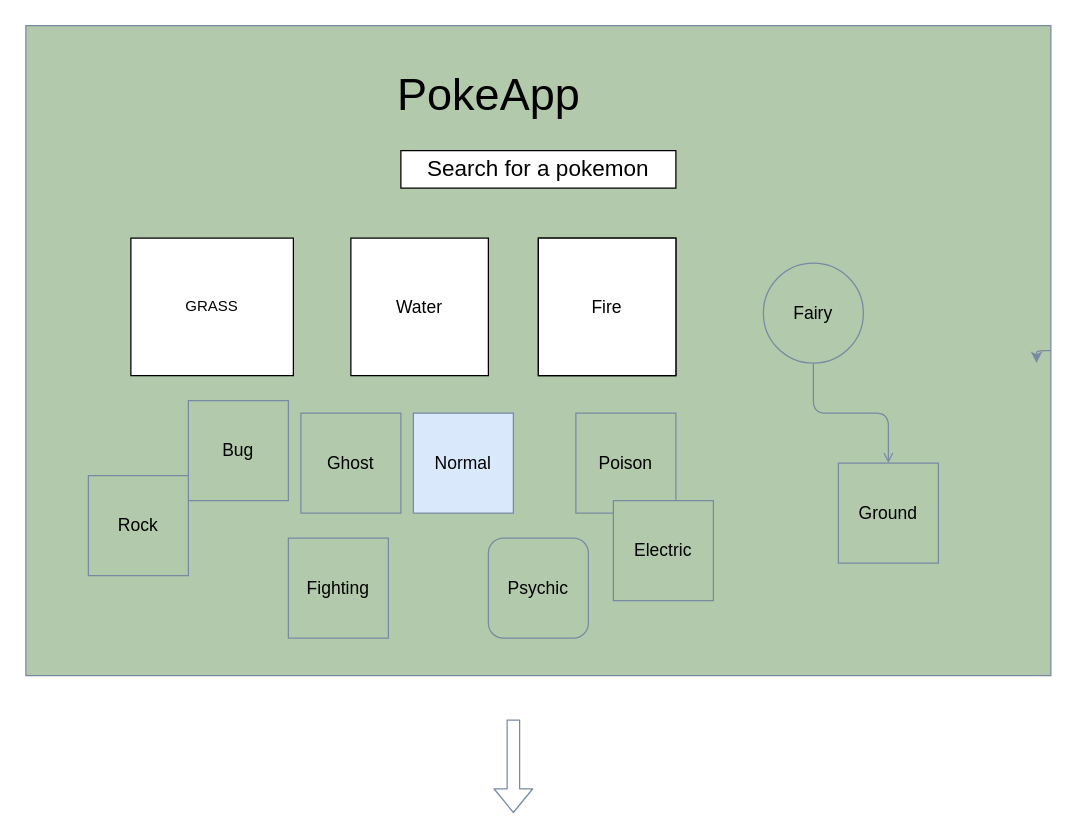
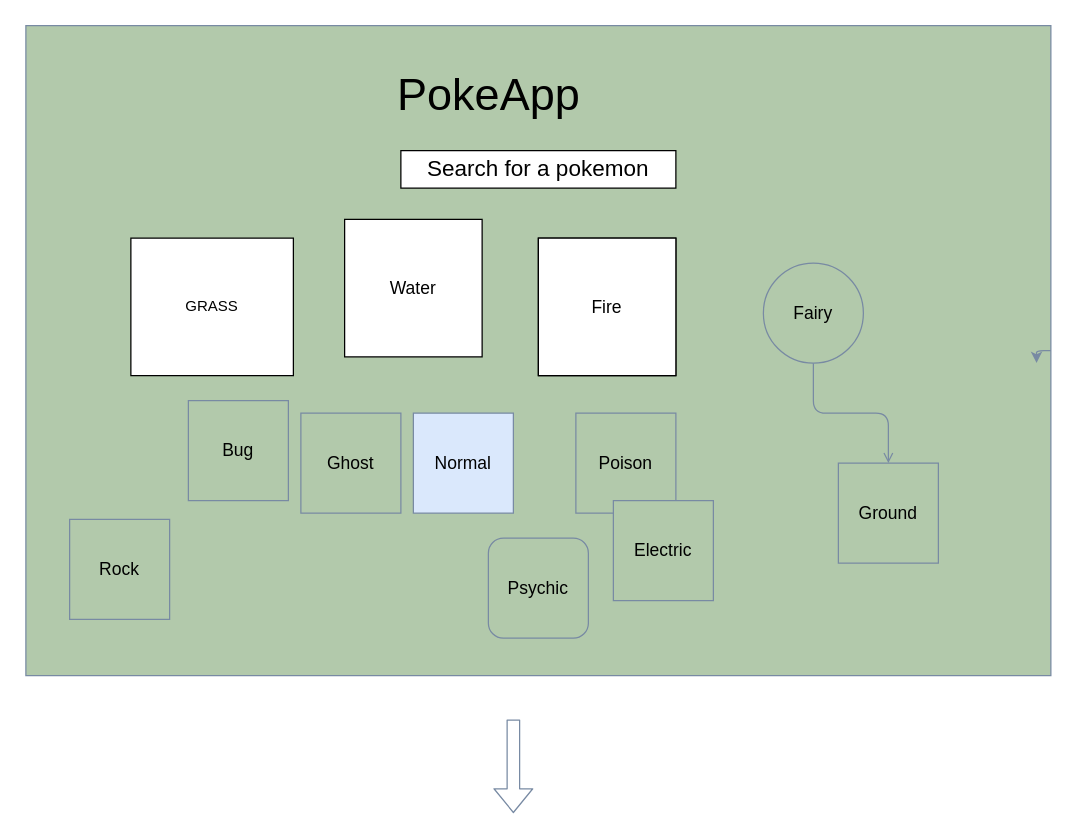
- <mxCell id="12" value="Water" style="whiteSpace=wrap;html=1;aspect=fixed;rounded=0;sketch=0;fontFamily=Helvetica;fontSize=14;" vertex="1" parent="1"><mxGeometry x="280" y="190" width="110" height="110" as="geometry" /></mxCell>
+ <mxCell id="12" value="Water" style="whiteSpace=wrap;html=1;aspect=fixed;rounded=0;sketch=0;fontFamily=Helvetica;fontSize=14;" vertex="1" parent="1"><mxGeometry x="275" y="175" width="110" height="110" as="geometry" /></mxCell>
- <mxCell id="24" value="Rock" style="whiteSpace=wrap;html=1;aspect=fixed;rounded=0;sketch=0;fontFamily=Helvetica;fontSize=14;fontColor=#000000;strokeColor=#788AA3;fillColor=#B2C9AB;" vertex="1" parent="1"><mxGeometry x="70" y="380" width="80" height="80" as="geometry" /></mxCell>
+ <mxCell id="24" value="Rock" style="whiteSpace=wrap;html=1;aspect=fixed;rounded=0;sketch=0;fontFamily=Helvetica;fontSize=14;fontColor=#000000;strokeColor=#788AA3;fillColor=#B2C9AB;" vertex="1" parent="1"><mxGeometry x="55" y="415" width="80" height="80" as="geometry" /></mxCell>
- <mxCell id="22" value="Fighting" style="whiteSpace=wrap;html=1;aspect=fixed;rounded=0;sketch=0;fontFamily=Helvetica;fontSize=14;fontColor=#000000;strokeColor=#788AA3;fillColor=#B2C9AB;" vertex="1" parent="1"><mxGeometry x="230" y="430" width="80" height="80" as="geometry" /></mxCell>
